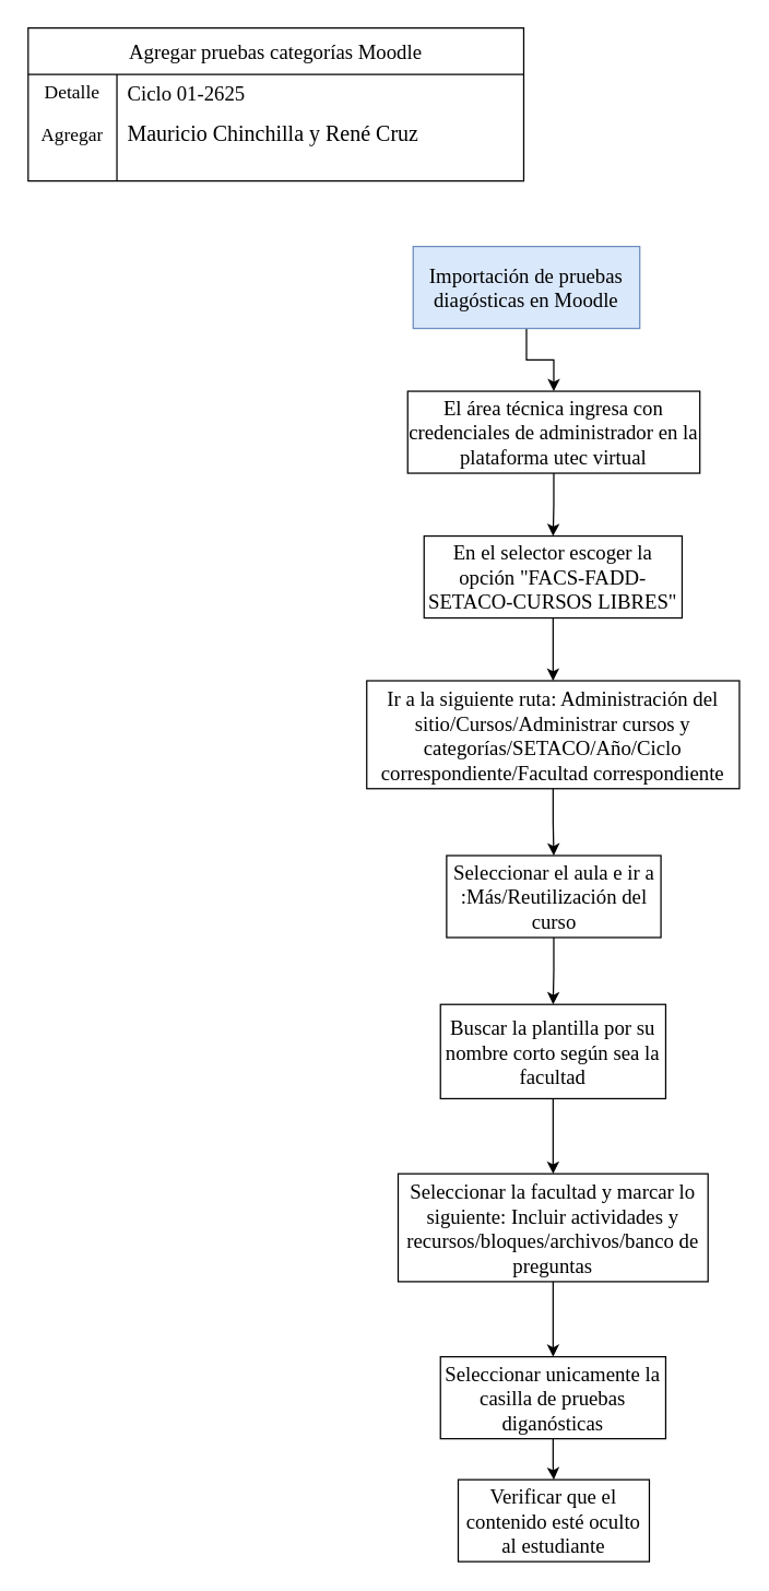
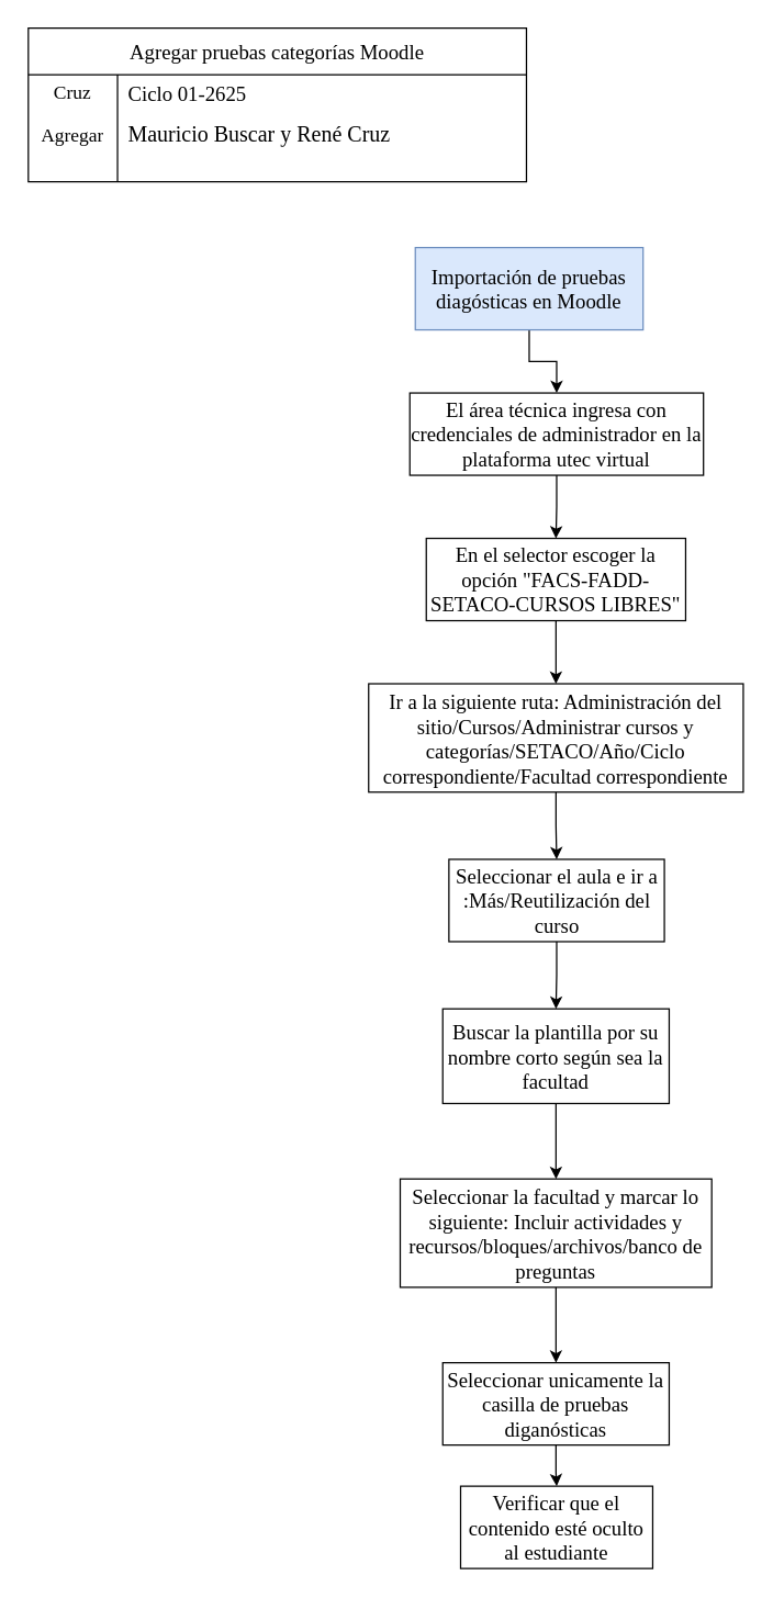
- <mxCell id="4" value="&lt;font style=&quot;font-size: 14px;&quot;&gt;Detalle&lt;/font&gt;&lt;div&gt;&lt;br&gt;&lt;/div&gt;" style="shape=partialRectangle;html=1;whiteSpace=wrap;connectable=0;fillColor=none;top=0;left=0;bottom=0;right=0;overflow=hidden;pointerEvents=1;strokeColor=inherit;fontSize=16;fontFamily=Times New Roman;" parent="3" vertex="1"><mxGeometry width="65" height="27" as="geometry"><mxRectangle width="65" height="27" as="alternateBounds" /></mxGeometry></mxCell>
+ <mxCell id="4" value="&lt;font style=&quot;font-size: 14px;&quot;&gt;Cruz&lt;/font&gt;&lt;div&gt;&lt;br&gt;&lt;/div&gt;" style="shape=partialRectangle;html=1;whiteSpace=wrap;connectable=0;fillColor=none;top=0;left=0;bottom=0;right=0;overflow=hidden;pointerEvents=1;strokeColor=inherit;fontSize=16;fontFamily=Times New Roman;" parent="3" vertex="1"><mxGeometry width="65" height="27" as="geometry"><mxRectangle width="65" height="27" as="alternateBounds" /></mxGeometry></mxCell>
- <mxCell id="8" value="Mauricio Chinchilla y René Cruz" style="shape=partialRectangle;html=1;whiteSpace=wrap;connectable=0;fillColor=none;top=0;left=0;bottom=0;right=0;align=left;spacingLeft=6;overflow=hidden;strokeColor=inherit;fontSize=16;fontFamily=Times New Roman;" parent="6" vertex="1"><mxGeometry x="65" width="298" height="31" as="geometry"><mxRectangle width="298" height="31" as="alternateBounds" /></mxGeometry></mxCell>
+ <mxCell id="8" value="Mauricio Buscar y René Cruz" style="shape=partialRectangle;html=1;whiteSpace=wrap;connectable=0;fillColor=none;top=0;left=0;bottom=0;right=0;align=left;spacingLeft=6;overflow=hidden;strokeColor=inherit;fontSize=16;fontFamily=Times New Roman;" parent="6" vertex="1"><mxGeometry x="65" width="298" height="31" as="geometry"><mxRectangle width="298" height="31" as="alternateBounds" /></mxGeometry></mxCell>
